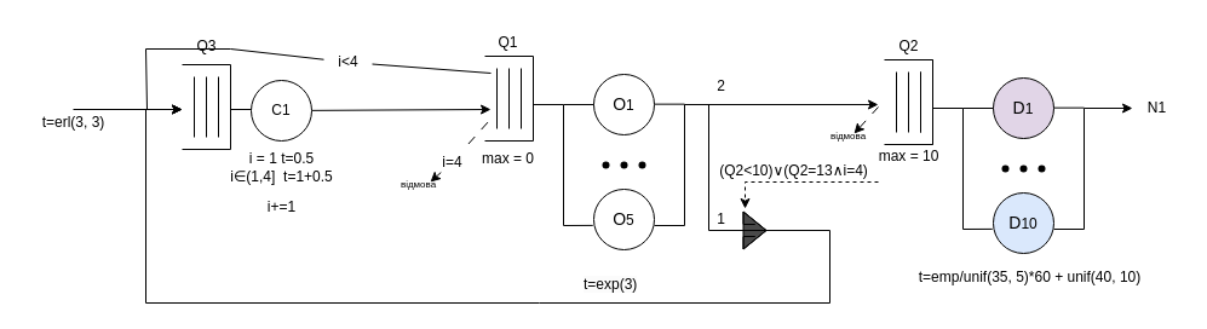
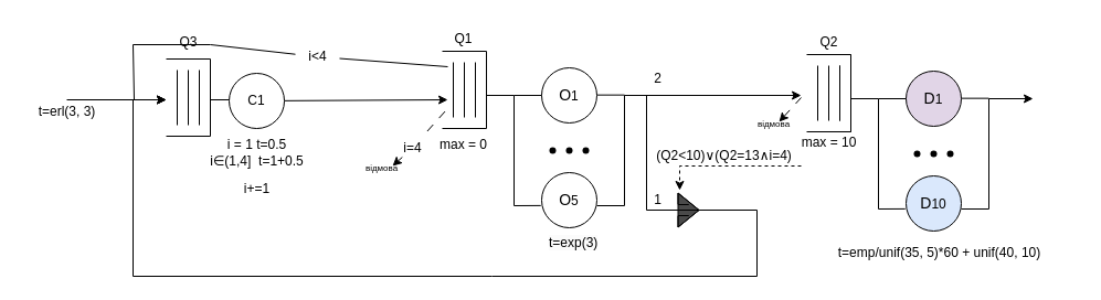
- <mxCell id="57" value="N1" style="text;html=1;align=center;verticalAlign=middle;resizable=0;points=[];autosize=1;strokeColor=none;fillColor=none;" vertex="1" parent="32"><mxGeometry x="220" y="51" width="40" height="30" as="geometry" /></mxCell>
- <mxCell id="22" value="&lt;span style=&quot;font-family: Helvetica; font-size: 12px; font-style: normal; font-variant-ligatures: normal; font-variant-caps: normal; font-weight: 400; letter-spacing: normal; orphans: 2; text-align: center; text-indent: 0px; text-transform: none; widows: 2; word-spacing: 0px; -webkit-text-stroke-width: 0px; white-space: normal; background-color: rgb(251, 251, 251); text-decoration-thickness: initial; text-decoration-style: initial; text-decoration-color: initial; float: none; display: inline !important; color: rgb(0, 0, 0);&quot;&gt;t=exp(3)&lt;/span&gt;" style="text;whiteSpace=wrap;html=1;" vertex="1" parent="1"><mxGeometry x="480" y="221" width="100" height="40" as="geometry" /></mxCell>
+ <mxCell id="22" value="&lt;span style=&quot;font-family: Helvetica; font-size: 12px; font-style: normal; font-variant-ligatures: normal; font-variant-caps: normal; font-weight: 400; letter-spacing: normal; orphans: 2; text-align: center; text-indent: 0px; text-transform: none; widows: 2; word-spacing: 0px; -webkit-text-stroke-width: 0px; white-space: normal; background-color: rgb(251, 251, 251); text-decoration-thickness: initial; text-decoration-style: initial; text-decoration-color: initial; float: none; display: inline !important; color: rgb(0, 0, 0);&quot;&gt;t=exp(3)&lt;/span&gt;" style="text;whiteSpace=wrap;html=1;" vertex="1" parent="1"><mxGeometry x="495" y="206" width="100" height="40" as="geometry" /></mxCell>
